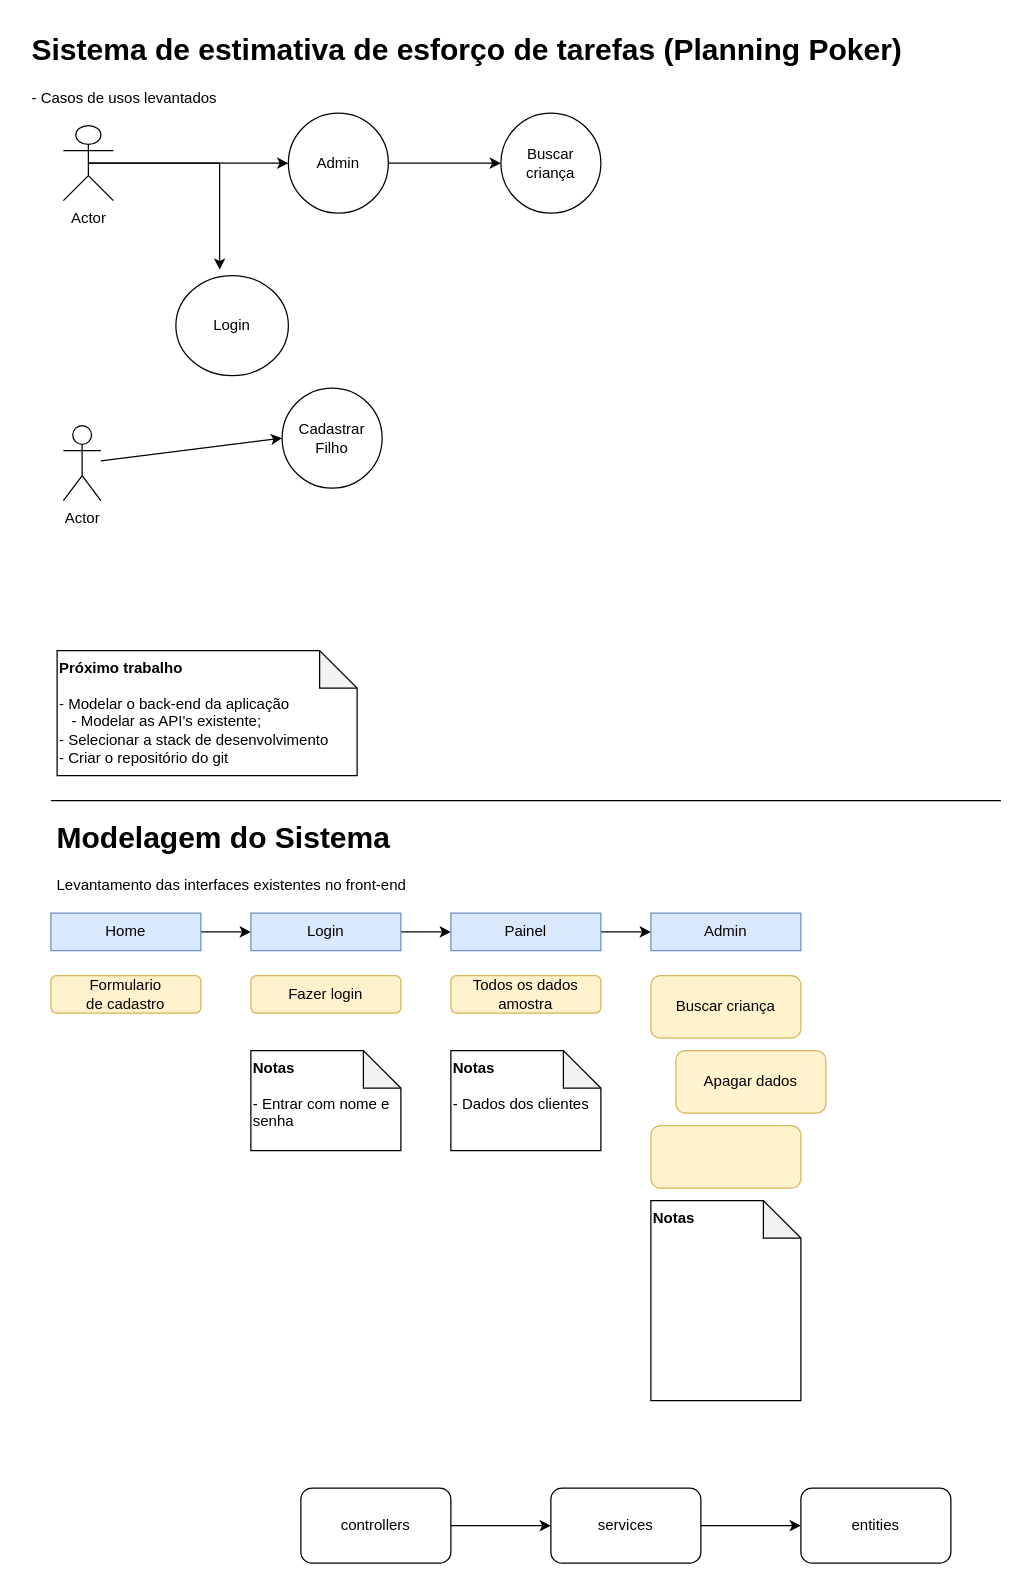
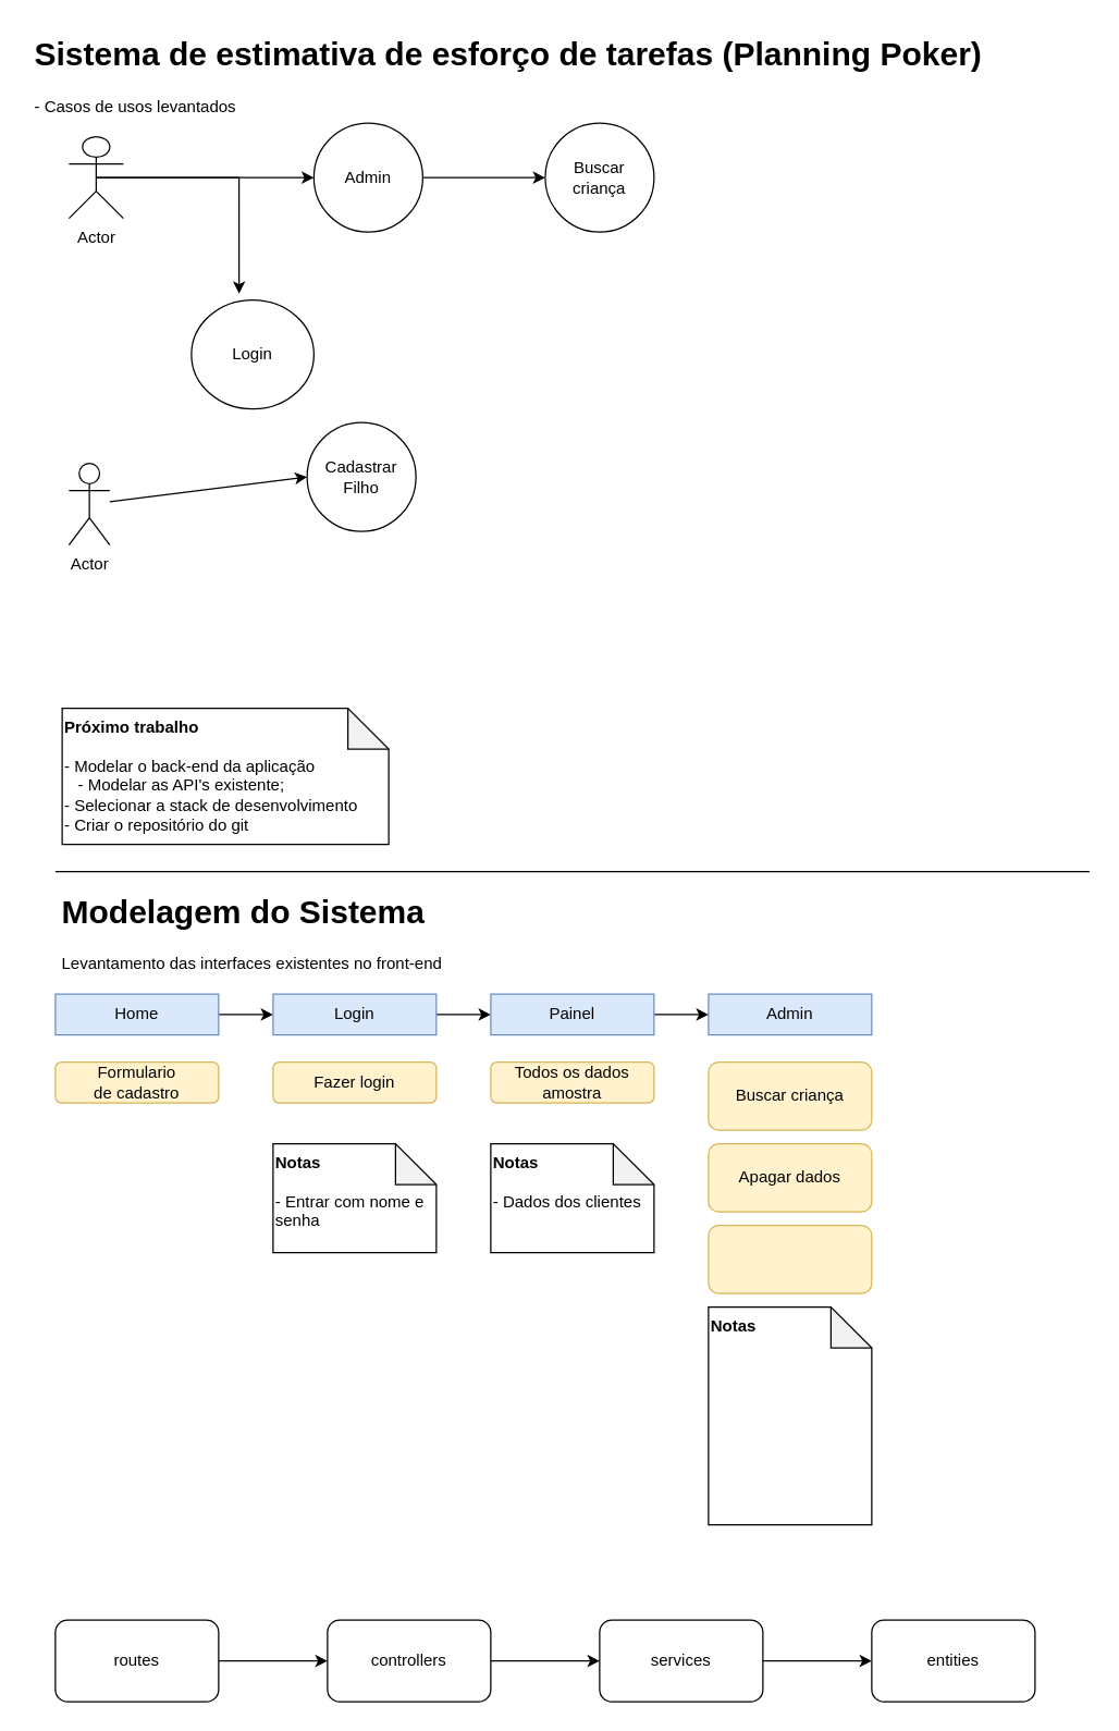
- <mxCell id="16" value="Apagar dados" style="rounded=1;whiteSpace=wrap;html=1;fillColor=#fff2cc;strokeColor=#d6b656;" parent="1" vertex="1"><mxGeometry x="540" y="840" width="120" height="50" as="geometry" /></mxCell>
+ <mxCell id="16" value="Apagar dados" style="rounded=1;whiteSpace=wrap;html=1;fillColor=#fff2cc;strokeColor=#d6b656;" parent="1" vertex="1"><mxGeometry x="520" y="840" width="120" height="50" as="geometry" /></mxCell>
+ <mxCell id="27" value="routes" style="rounded=1;whiteSpace=wrap;html=1;" parent="1" vertex="1"><mxGeometry x="40" y="1190" width="120" height="60" as="geometry" /></mxCell>
+ <mxCell id="26" value="" style="edgeStyle=none;html=1;" parent="1" source="27" target="29" edge="1"><mxGeometry relative="1" as="geometry" /></mxCell>
